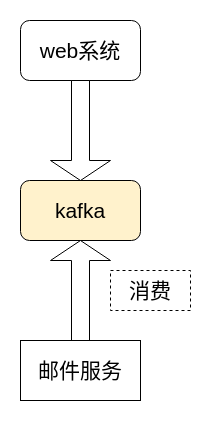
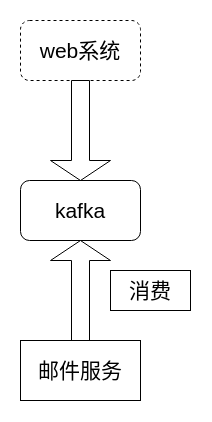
- <mxCell id="2" value="web系统" style="rounded=1;whiteSpace=wrap;html=1;fontSize=21;" vertex="1" parent="1"><mxGeometry x="20" y="20" width="120" height="60" as="geometry" /></mxCell>
+ <mxCell id="2" value="web系统" style="rounded=1;whiteSpace=wrap;html=1;fontSize=21;dashed=1;" vertex="1" parent="1"><mxGeometry x="20" y="20" width="120" height="60" as="geometry" /></mxCell>
- <mxCell id="4" value="kafka" style="rounded=1;whiteSpace=wrap;html=1;fontSize=21;fillColor=#fff2cc;" vertex="1" parent="1"><mxGeometry x="20" y="180" width="120" height="60" as="geometry" /></mxCell>
+ <mxCell id="4" value="kafka" style="rounded=1;whiteSpace=wrap;html=1;fontSize=21;" vertex="1" parent="1"><mxGeometry x="20" y="180" width="120" height="60" as="geometry" /></mxCell>
- <mxCell id="6" value="消费" style="whiteSpace=wrap;html=1;fontSize=21;dashed=1;" vertex="1" parent="1"><mxGeometry x="110" y="270" width="80" height="40" as="geometry" /></mxCell>
+ <mxCell id="6" value="消费" style="whiteSpace=wrap;html=1;fontSize=21;" vertex="1" parent="1"><mxGeometry x="110" y="270" width="80" height="40" as="geometry" /></mxCell>
